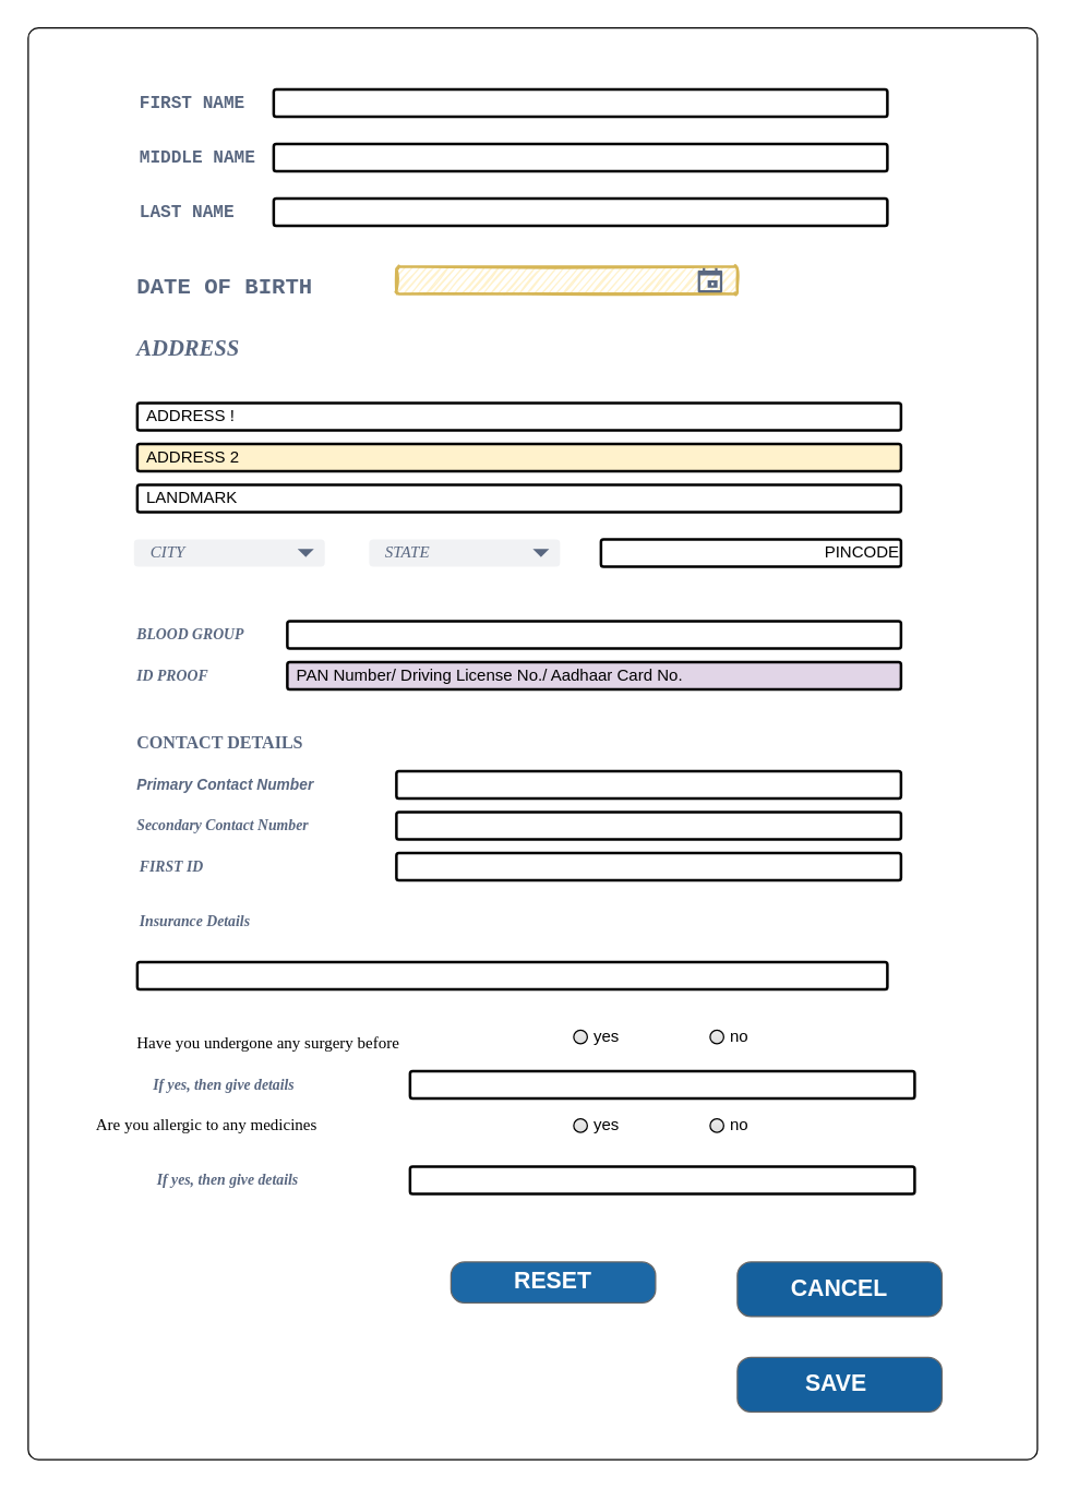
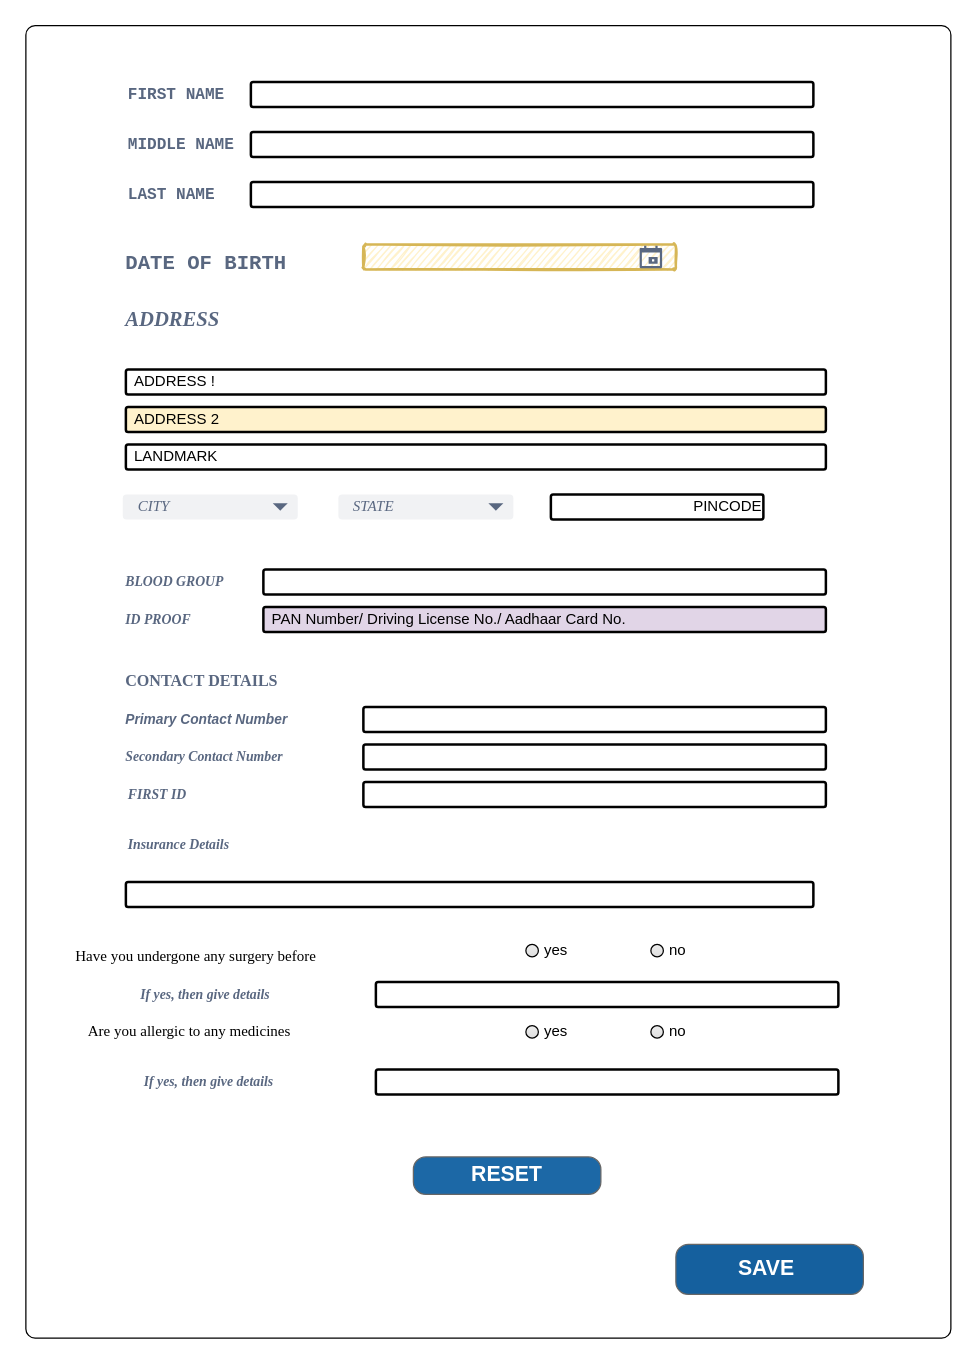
- <mxCell id="23" value="PINCODE" style="rounded=1;arcSize=9;align=right;spacingLeft=5;html=1;strokeWidth=2;fontSize=12;" vertex="1" parent="1"><mxGeometry x="440" y="395" width="220" height="20" as="geometry" /></mxCell>
+ <mxCell id="23" value="PINCODE" style="rounded=1;arcSize=9;align=right;spacingLeft=5;html=1;strokeWidth=2;fontSize=12;" vertex="1" parent="1"><mxGeometry x="440" y="395" width="170" height="20" as="geometry" /></mxCell>
- <mxCell id="34" value="&lt;font face=&quot;Verdana&quot;&gt;Have you undergone any surgery before&lt;/font&gt;" style="text;html=1;strokeColor=none;fillColor=none;align=left;verticalAlign=middle;whiteSpace=wrap;overflow=hidden;" vertex="1" parent="1"><mxGeometry x="97.5" y="755" width="322.5" height="20" as="geometry" /></mxCell>
+ <mxCell id="34" value="&lt;font face=&quot;Verdana&quot;&gt;Have you undergone any surgery before&lt;/font&gt;" style="text;html=1;strokeColor=none;fillColor=none;align=left;verticalAlign=middle;whiteSpace=wrap;overflow=hidden;" vertex="1" parent="1"><mxGeometry x="57.5" y="755" width="322.5" height="20" as="geometry" /></mxCell>
- <mxCell id="46" value="CANCEL" style="strokeWidth=1;shadow=0;dashed=0;align=center;html=1;shape=mxgraph.mockup.buttons.button;strokeColor=#666666;fontColor=#ffffff;mainText=;buttonStyle=round;fontSize=17;fontStyle=1;fillColor=#15609d;whiteSpace=wrap;" vertex="1" parent="1"><mxGeometry x="540" y="925" width="150" height="40" as="geometry" /></mxCell>
